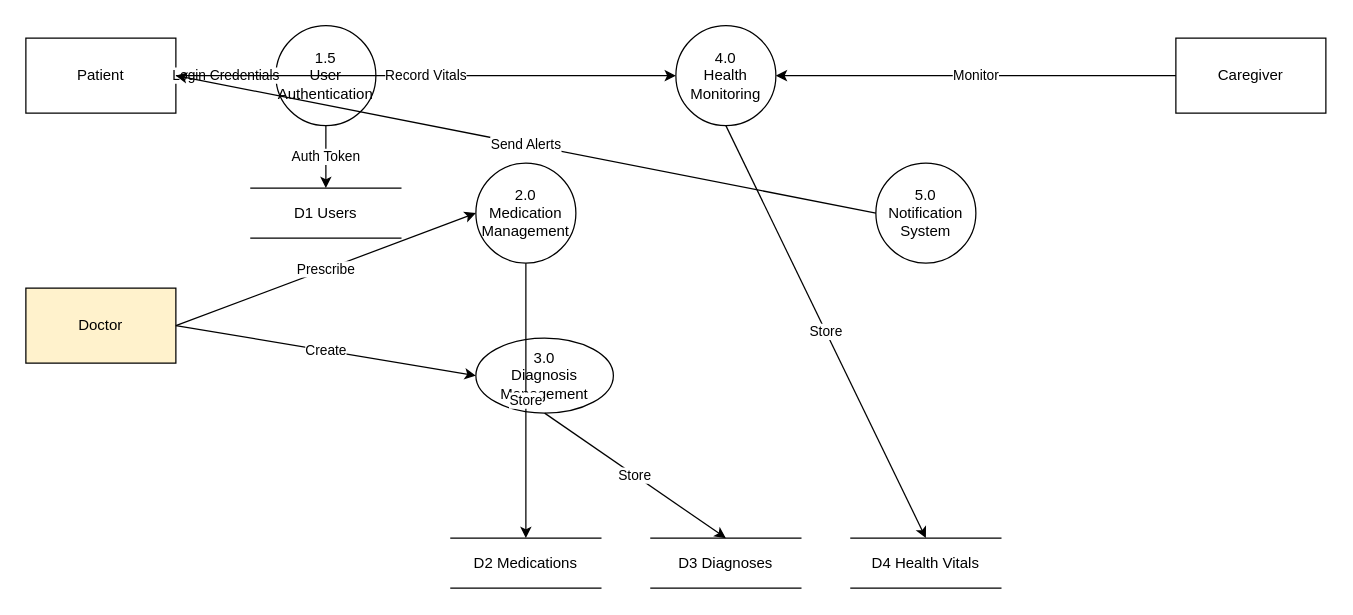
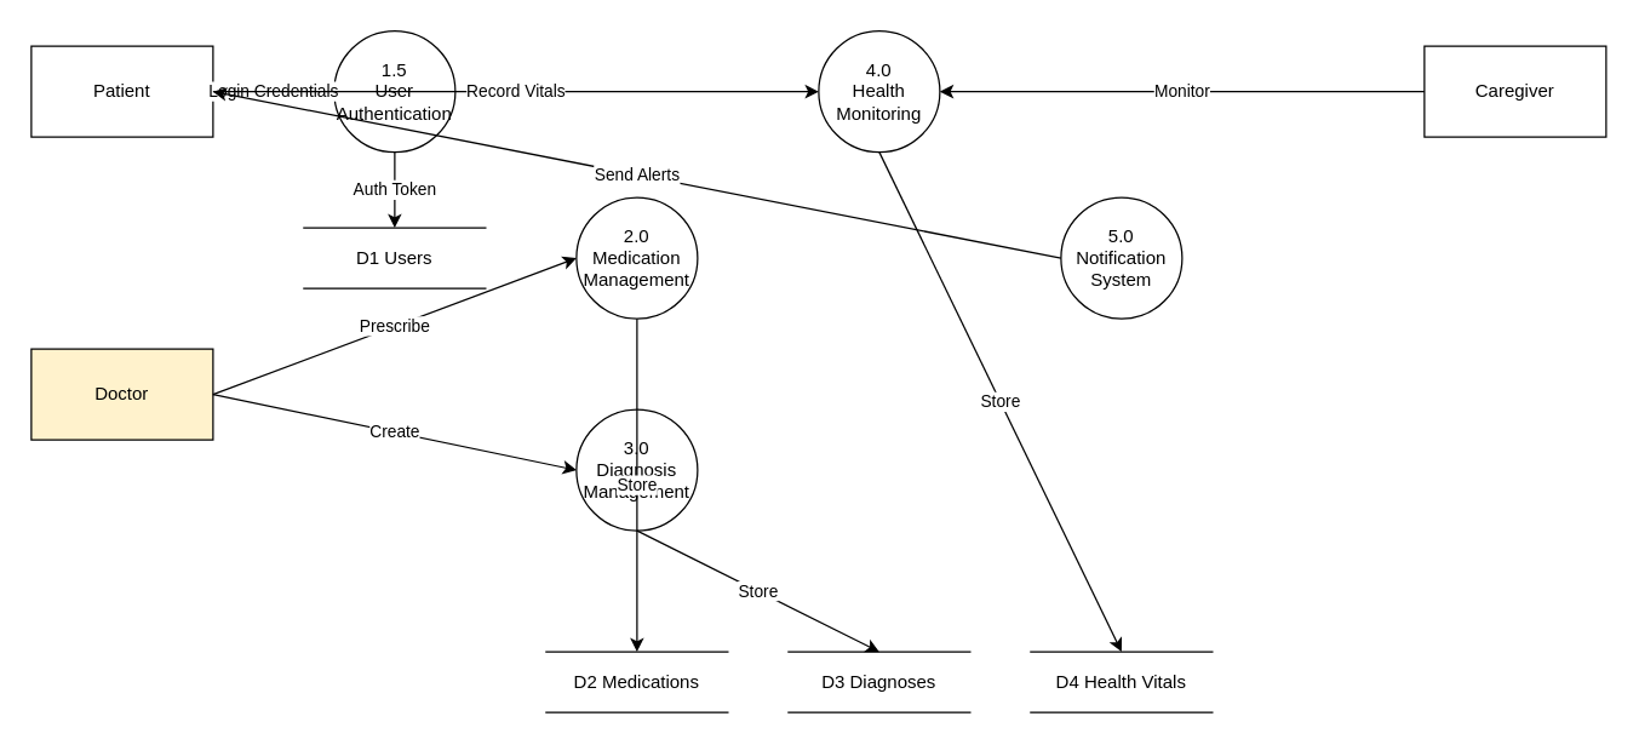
- <mxCell id="7" value="3.0&#10;Diagnosis&#10;Management" style="ellipse;whiteSpace=wrap;html=1;aspect=fixed;" vertex="1" parent="1"><mxGeometry x="380" y="270" width="110" height="60" as="geometry" /></mxCell>
+ <mxCell id="7" value="3.0&#10;Diagnosis&#10;Management" style="ellipse;whiteSpace=wrap;html=1;aspect=fixed;" vertex="1" parent="1"><mxGeometry x="380" y="270" width="80" height="80" as="geometry" /></mxCell>
